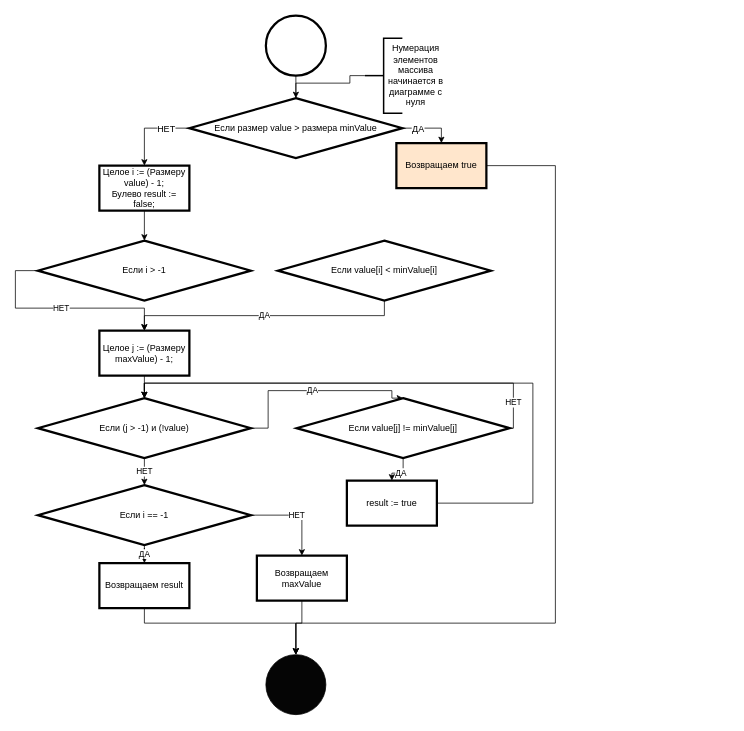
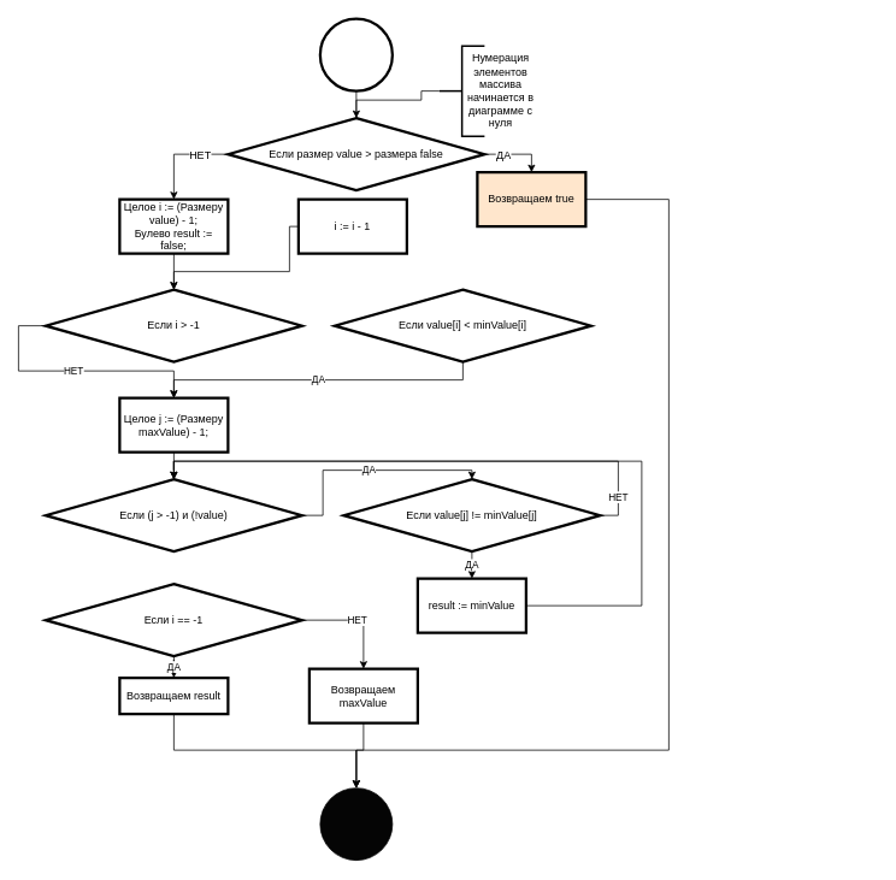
- <mxCell id="10" value="Если размер value &amp;gt; размера minValue" style="rhombus;whiteSpace=wrap;html=1;fillColor=#FFFFFF;fontColor=#000000;strokeWidth=3;" parent="1" vertex="1"><mxGeometry x="252" y="130" width="284" height="80" as="geometry" /></mxCell>
+ <mxCell id="10" value="Если размер value &amp;gt; размера false" style="rhombus;whiteSpace=wrap;html=1;fillColor=#FFFFFF;fontColor=#000000;strokeWidth=3;" parent="1" vertex="1"><mxGeometry x="252" y="130" width="284" height="80" as="geometry" /></mxCell>
+ <mxCell id="21" value="i := i - 1" style="rounded=0;whiteSpace=wrap;html=1;strokeWidth=3;" vertex="1" parent="1"><mxGeometry x="330" y="220" width="120" height="60" as="geometry" /></mxCell>
+ <mxCell id="20" style="edgeStyle=orthogonalEdgeStyle;rounded=0;orthogonalLoop=1;jettySize=auto;html=1;entryX=0.5;entryY=0;entryDx=0;entryDy=0;exitX=0;exitY=0.5;exitDx=0;exitDy=0;" edge="1" parent="1" source="21" target="16"><mxGeometry relative="1" as="geometry"><mxPoint x="320" y="250" as="sourcePoint" /><Array as="points"><mxPoint x="320" y="250" /><mxPoint x="320" y="300" /><mxPoint x="192" y="300" /></Array></mxGeometry></mxCell>
- <mxCell id="29" value="Если value[j] != minValue[j]" style="rhombus;whiteSpace=wrap;html=1;fillColor=#FFFFFF;fontColor=#000000;strokeWidth=3;" vertex="1" parent="1"><mxGeometry x="395" y="530" width="284" height="80" as="geometry" /></mxCell>
+ <mxCell id="29" value="Если value[j] != minValue[j]" style="rhombus;whiteSpace=wrap;html=1;fillColor=#FFFFFF;fontColor=#000000;strokeWidth=3;" vertex="1" parent="1"><mxGeometry x="380" y="530" width="284" height="80" as="geometry" /></mxCell>
- <mxCell id="23" value="НЕТ" style="edgeStyle=orthogonalEdgeStyle;rounded=0;orthogonalLoop=1;jettySize=auto;html=1;entryX=0.5;entryY=0;entryDx=0;entryDy=0;" edge="1" parent="1" source="24" target="34"><mxGeometry relative="1" as="geometry" /></mxCell>
- <mxCell id="31" value="result := true" style="rounded=0;whiteSpace=wrap;html=1;strokeWidth=3;" vertex="1" parent="1"><mxGeometry x="462" y="640" width="120" height="60" as="geometry" /></mxCell>
+ <mxCell id="31" value="result := minValue" style="rounded=0;whiteSpace=wrap;html=1;strokeWidth=3;" vertex="1" parent="1"><mxGeometry x="462" y="640" width="120" height="60" as="geometry" /></mxCell>
- <mxCell id="36" value="Возвращаем result" style="rounded=0;whiteSpace=wrap;html=1;strokeWidth=3;" vertex="1" parent="1"><mxGeometry x="132" y="750" width="120" height="60" as="geometry" /></mxCell>
+ <mxCell id="36" value="Возвращаем result" style="rounded=0;whiteSpace=wrap;html=1;strokeWidth=3;" vertex="1" parent="1"><mxGeometry x="132" y="750" width="120" height="40" as="geometry" /></mxCell>
